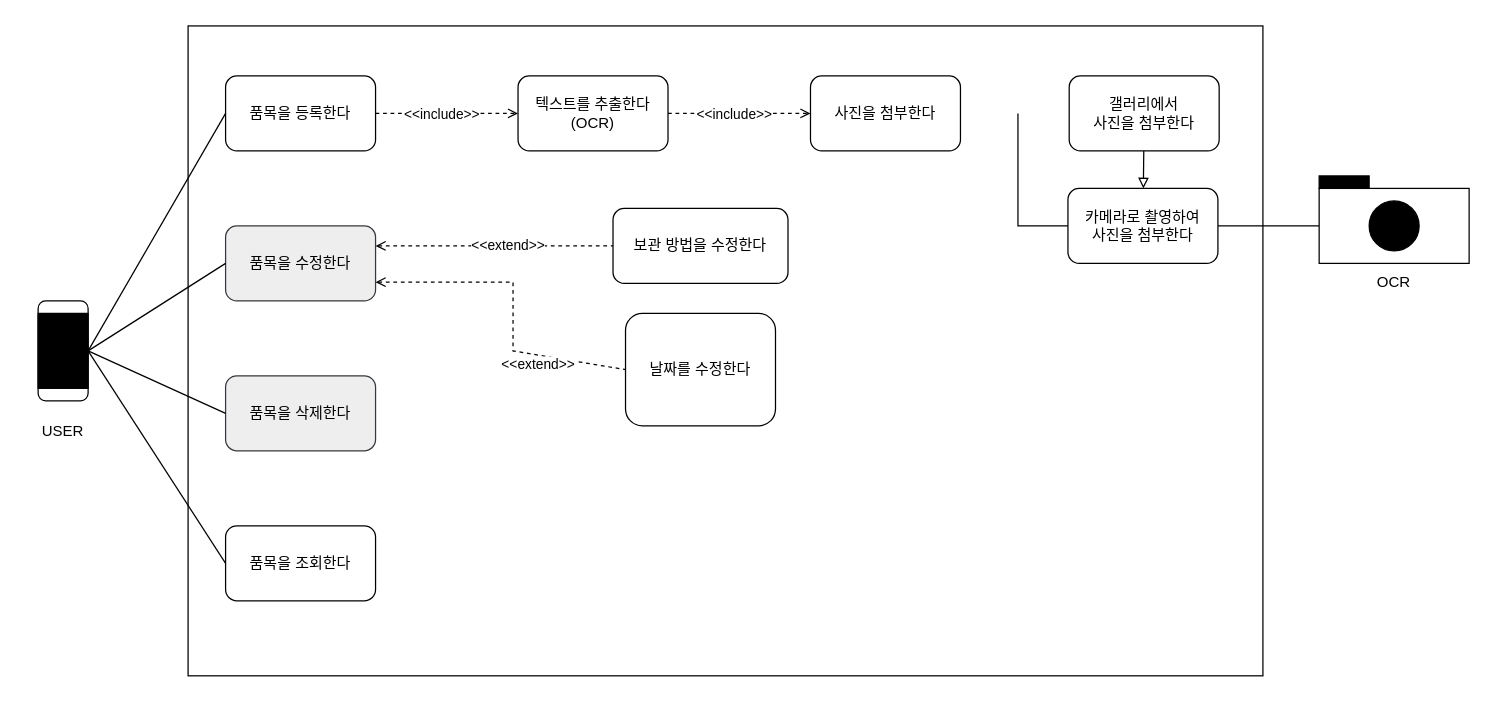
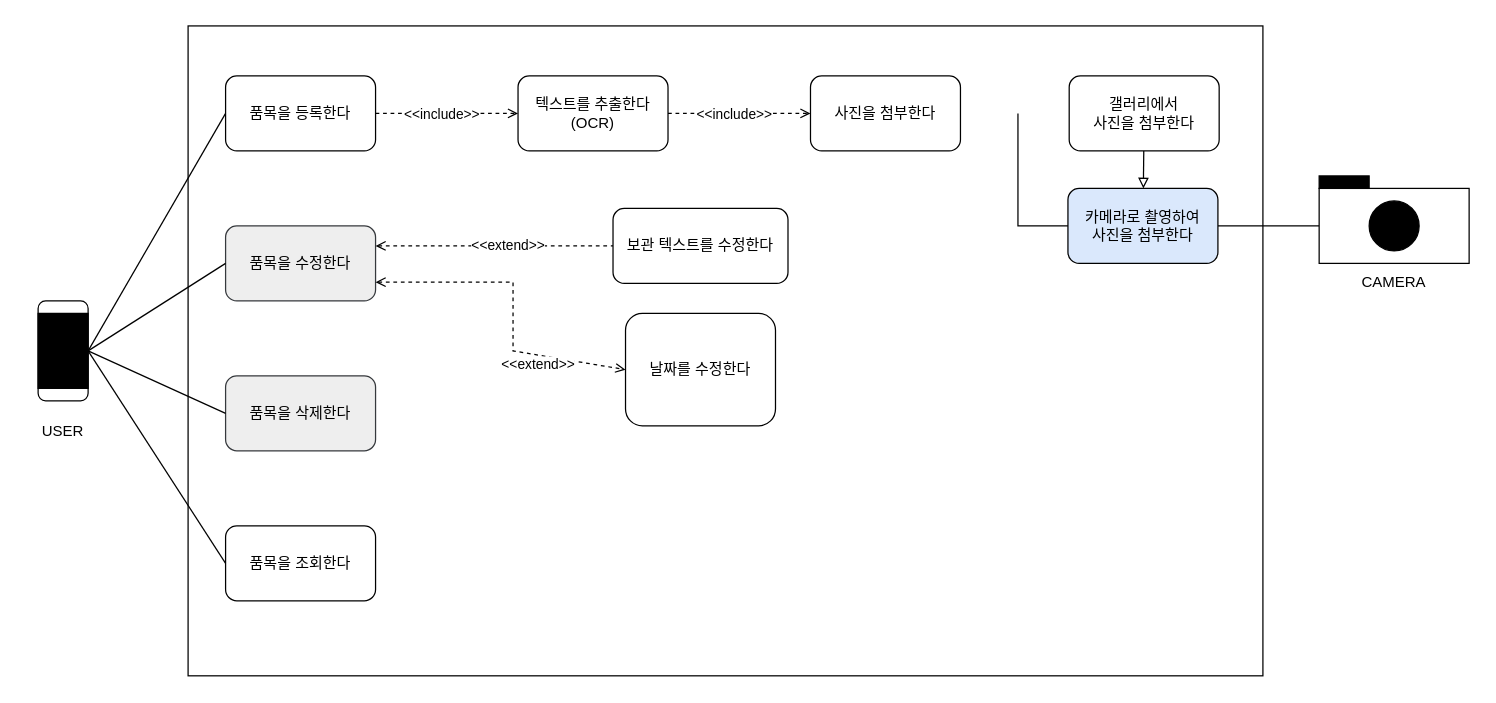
- <mxCell id="23" value="카메라로 촬영하여&lt;br&gt;사진을 첨부한다" style="rounded=1;whiteSpace=wrap;html=1;" vertex="1" parent="1"><mxGeometry x="854" y="150" width="120" height="60" as="geometry" /></mxCell>
+ <mxCell id="23" value="카메라로 촬영하여&lt;br&gt;사진을 첨부한다" style="rounded=1;whiteSpace=wrap;html=1;fillColor=#dae8fc;" vertex="1" parent="1"><mxGeometry x="854" y="150" width="120" height="60" as="geometry" /></mxCell>
- <mxCell id="26" value="보관 방법을 수정한다" style="rounded=1;whiteSpace=wrap;html=1;" vertex="1" parent="1"><mxGeometry x="490" y="166" width="140" height="60" as="geometry" /></mxCell>
+ <mxCell id="26" value="보관 텍스트를 수정한다" style="rounded=1;whiteSpace=wrap;html=1;" vertex="1" parent="1"><mxGeometry x="490" y="166" width="140" height="60" as="geometry" /></mxCell>
- <mxCell id="18" value="OCR" style="text;html=1;strokeColor=none;fillColor=none;align=center;verticalAlign=middle;whiteSpace=wrap;rounded=0;" parent="1" vertex="1"><mxGeometry x="1085" y="210" width="60" height="30" as="geometry" /></mxCell>
+ <mxCell id="18" value="CAMERA" style="text;html=1;strokeColor=none;fillColor=none;align=center;verticalAlign=middle;whiteSpace=wrap;rounded=0;" parent="1" vertex="1"><mxGeometry x="1085" y="210" width="60" height="30" as="geometry" /></mxCell>
- <mxCell id="30" value="" style="endArrow=none;html=1;rounded=0;dashed=1;endFill=0;entryX=0;entryY=0.5;entryDx=0;entryDy=0;startArrow=open;startFill=0;exitX=1;exitY=0.75;exitDx=0;exitDy=0;" edge="1" parent="1" source="4" target="27"><mxGeometry width="50" height="50" relative="1" as="geometry"><mxPoint x="110" y="140" as="sourcePoint" /><mxPoint x="510" y="265" as="targetPoint" /><Array as="points"><mxPoint x="410" y="225" /><mxPoint x="410" y="280" /></Array></mxGeometry></mxCell>
+ <mxCell id="30" value="" style="endArrow=open;html=1;rounded=0;dashed=1;endFill=0;entryX=0;entryY=0.5;entryDx=0;entryDy=0;startArrow=open;startFill=0;exitX=1;exitY=0.75;exitDx=0;exitDy=0;" edge="1" parent="1" source="4" target="27"><mxGeometry width="50" height="50" relative="1" as="geometry"><mxPoint x="110" y="140" as="sourcePoint" /><mxPoint x="510" y="265" as="targetPoint" /><Array as="points"><mxPoint x="410" y="225" /><mxPoint x="410" y="280" /></Array></mxGeometry></mxCell>
